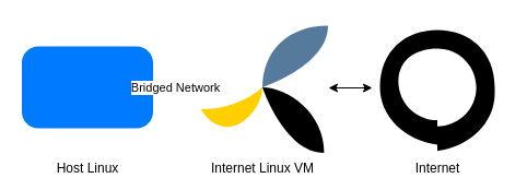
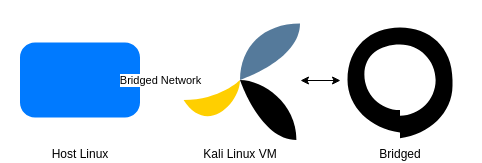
- <mxCell id="2" value="Internet Linux VM" style="shape=image;verticalLabelPosition=bottom;labelBackgroundColor=#ffffff;verticalAlign=top;aspect=fixed;image=data:image/svg+xml,PHN2ZyB4bWxucz0iaHR0cDovL3d3dy53My5vcmcvMjAwMC9zdmciIHZpZXdCb3g9IjAgMCAyNDAgMjQwIj48cGF0aCBmaWxsPSIjNTU3QTlCIiBkPSJNMTIwIDEyMEMxMjAgNTMuNzIgMTY2LjcyIDcuMTQgMjQwIDcuMTRDMjQwIDgwLjI4IDEyMCAxMjAgMTIwIDEyMHoiLz48cGF0aCBmaWxsPSIjRkZDRjAwIiBkPSJNMTIwIDEyMEMxMjAgMTY2LjI4IDUzLjcyIDIzMi44IDcuMTQgMTYwQzgwLjI4IDE2MCAxMjAgMTIwIDEyMCAxMjB6Ii8+PHBhdGggZmlsbD0iIzAwMDAwMCIgZD0iTTEyMCAxMjBDMTY2LjI4IDEyMCAyMzIuOCAxNjYuMjggMjMyLjggMjQwQzE2MCAyNDAgMTIwIDEyMCAxMjAgMTIweiIvPjwvc3ZnPg==;" vertex="1" parent="1"><mxGeometry x="180" y="20" width="120" height="120" as="geometry" /></mxCell>
+ <mxCell id="2" value="Kali Linux VM" style="shape=image;verticalLabelPosition=bottom;labelBackgroundColor=#ffffff;verticalAlign=top;aspect=fixed;image=data:image/svg+xml,PHN2ZyB4bWxucz0iaHR0cDovL3d3dy53My5vcmcvMjAwMC9zdmciIHZpZXdCb3g9IjAgMCAyNDAgMjQwIj48cGF0aCBmaWxsPSIjNTU3QTlCIiBkPSJNMTIwIDEyMEMxMjAgNTMuNzIgMTY2LjcyIDcuMTQgMjQwIDcuMTRDMjQwIDgwLjI4IDEyMCAxMjAgMTIwIDEyMHoiLz48cGF0aCBmaWxsPSIjRkZDRjAwIiBkPSJNMTIwIDEyMEMxMjAgMTY2LjI4IDUzLjcyIDIzMi44IDcuMTQgMTYwQzgwLjI4IDE2MCAxMjAgMTIwIDEyMCAxMjB6Ii8+PHBhdGggZmlsbD0iIzAwMDAwMCIgZD0iTTEyMCAxMjBDMTY2LjI4IDEyMCAyMzIuOCAxNjYuMjggMjMyLjggMjQwQzE2MCAyNDAgMTIwIDEyMCAxMjAgMTIweiIvPjwvc3ZnPg==;" vertex="1" parent="1"><mxGeometry x="180" y="20" width="120" height="120" as="geometry" /></mxCell>
- <mxCell id="4" value="Internet" style="shape=image;verticalLabelPosition=bottom;labelBackgroundColor=#ffffff;verticalAlign=top;aspect=fixed;image=data:image/svg+xml,PHN2ZyB4bWxucz0iaHR0cDovL3d3dy53My5vcmcvMjAwMC9zdmciIHZpZXdCb3g9IjAgMCA0NDggNTEyIj48cGF0aCBmaWxsPSIjMDAwMDAwIiBkPSJNNDQ4IDI1NkM0NDggMTE0LjYgMzQ5LjQgMzIgMjI0IDMyUzAgMTE0LjYgMCAyNTZjMCAxMTQuNiA5OC42IDIwNy45IDIyNCAyMjR2LTk2Yy04NC4yIDAtMTUyLTY3LjgtMTUyLTE1MlMxMzkuOCAxMDQgMjI0IDEwNHMxNTIgNjcuOCAxNTIgMTUyLTY3LjggMTUyLTE1MiAxNTJ2OTZjMTI1LjQtMTYuMSAyMjQtMTA5LjQgMjI0LTIyNHoiLz48L3N2Zz4=;" vertex="1" parent="1"><mxGeometry x="340" y="20" width="120" height="120" as="geometry" /></mxCell>
+ <mxCell id="4" value="Bridged" style="shape=image;verticalLabelPosition=bottom;labelBackgroundColor=#ffffff;verticalAlign=top;aspect=fixed;image=data:image/svg+xml,PHN2ZyB4bWxucz0iaHR0cDovL3d3dy53My5vcmcvMjAwMC9zdmciIHZpZXdCb3g9IjAgMCA0NDggNTEyIj48cGF0aCBmaWxsPSIjMDAwMDAwIiBkPSJNNDQ4IDI1NkM0NDggMTE0LjYgMzQ5LjQgMzIgMjI0IDMyUzAgMTE0LjYgMCAyNTZjMCAxMTQuNiA5OC42IDIwNy45IDIyNCAyMjR2LTk2Yy04NC4yIDAtMTUyLTY3LjgtMTUyLTE1MlMxMzkuOCAxMDQgMjI0IDEwNHMxNTIgNjcuOCAxNTIgMTUyLTY3LjggMTUyLTE1MiAxNTJ2OTZjMTI1LjQtMTYuMSAyMjQtMTA5LjQgMjI0LTIyNHoiLz48L3N2Zz4=;" vertex="1" parent="1"><mxGeometry x="340" y="20" width="120" height="120" as="geometry" /></mxCell>
